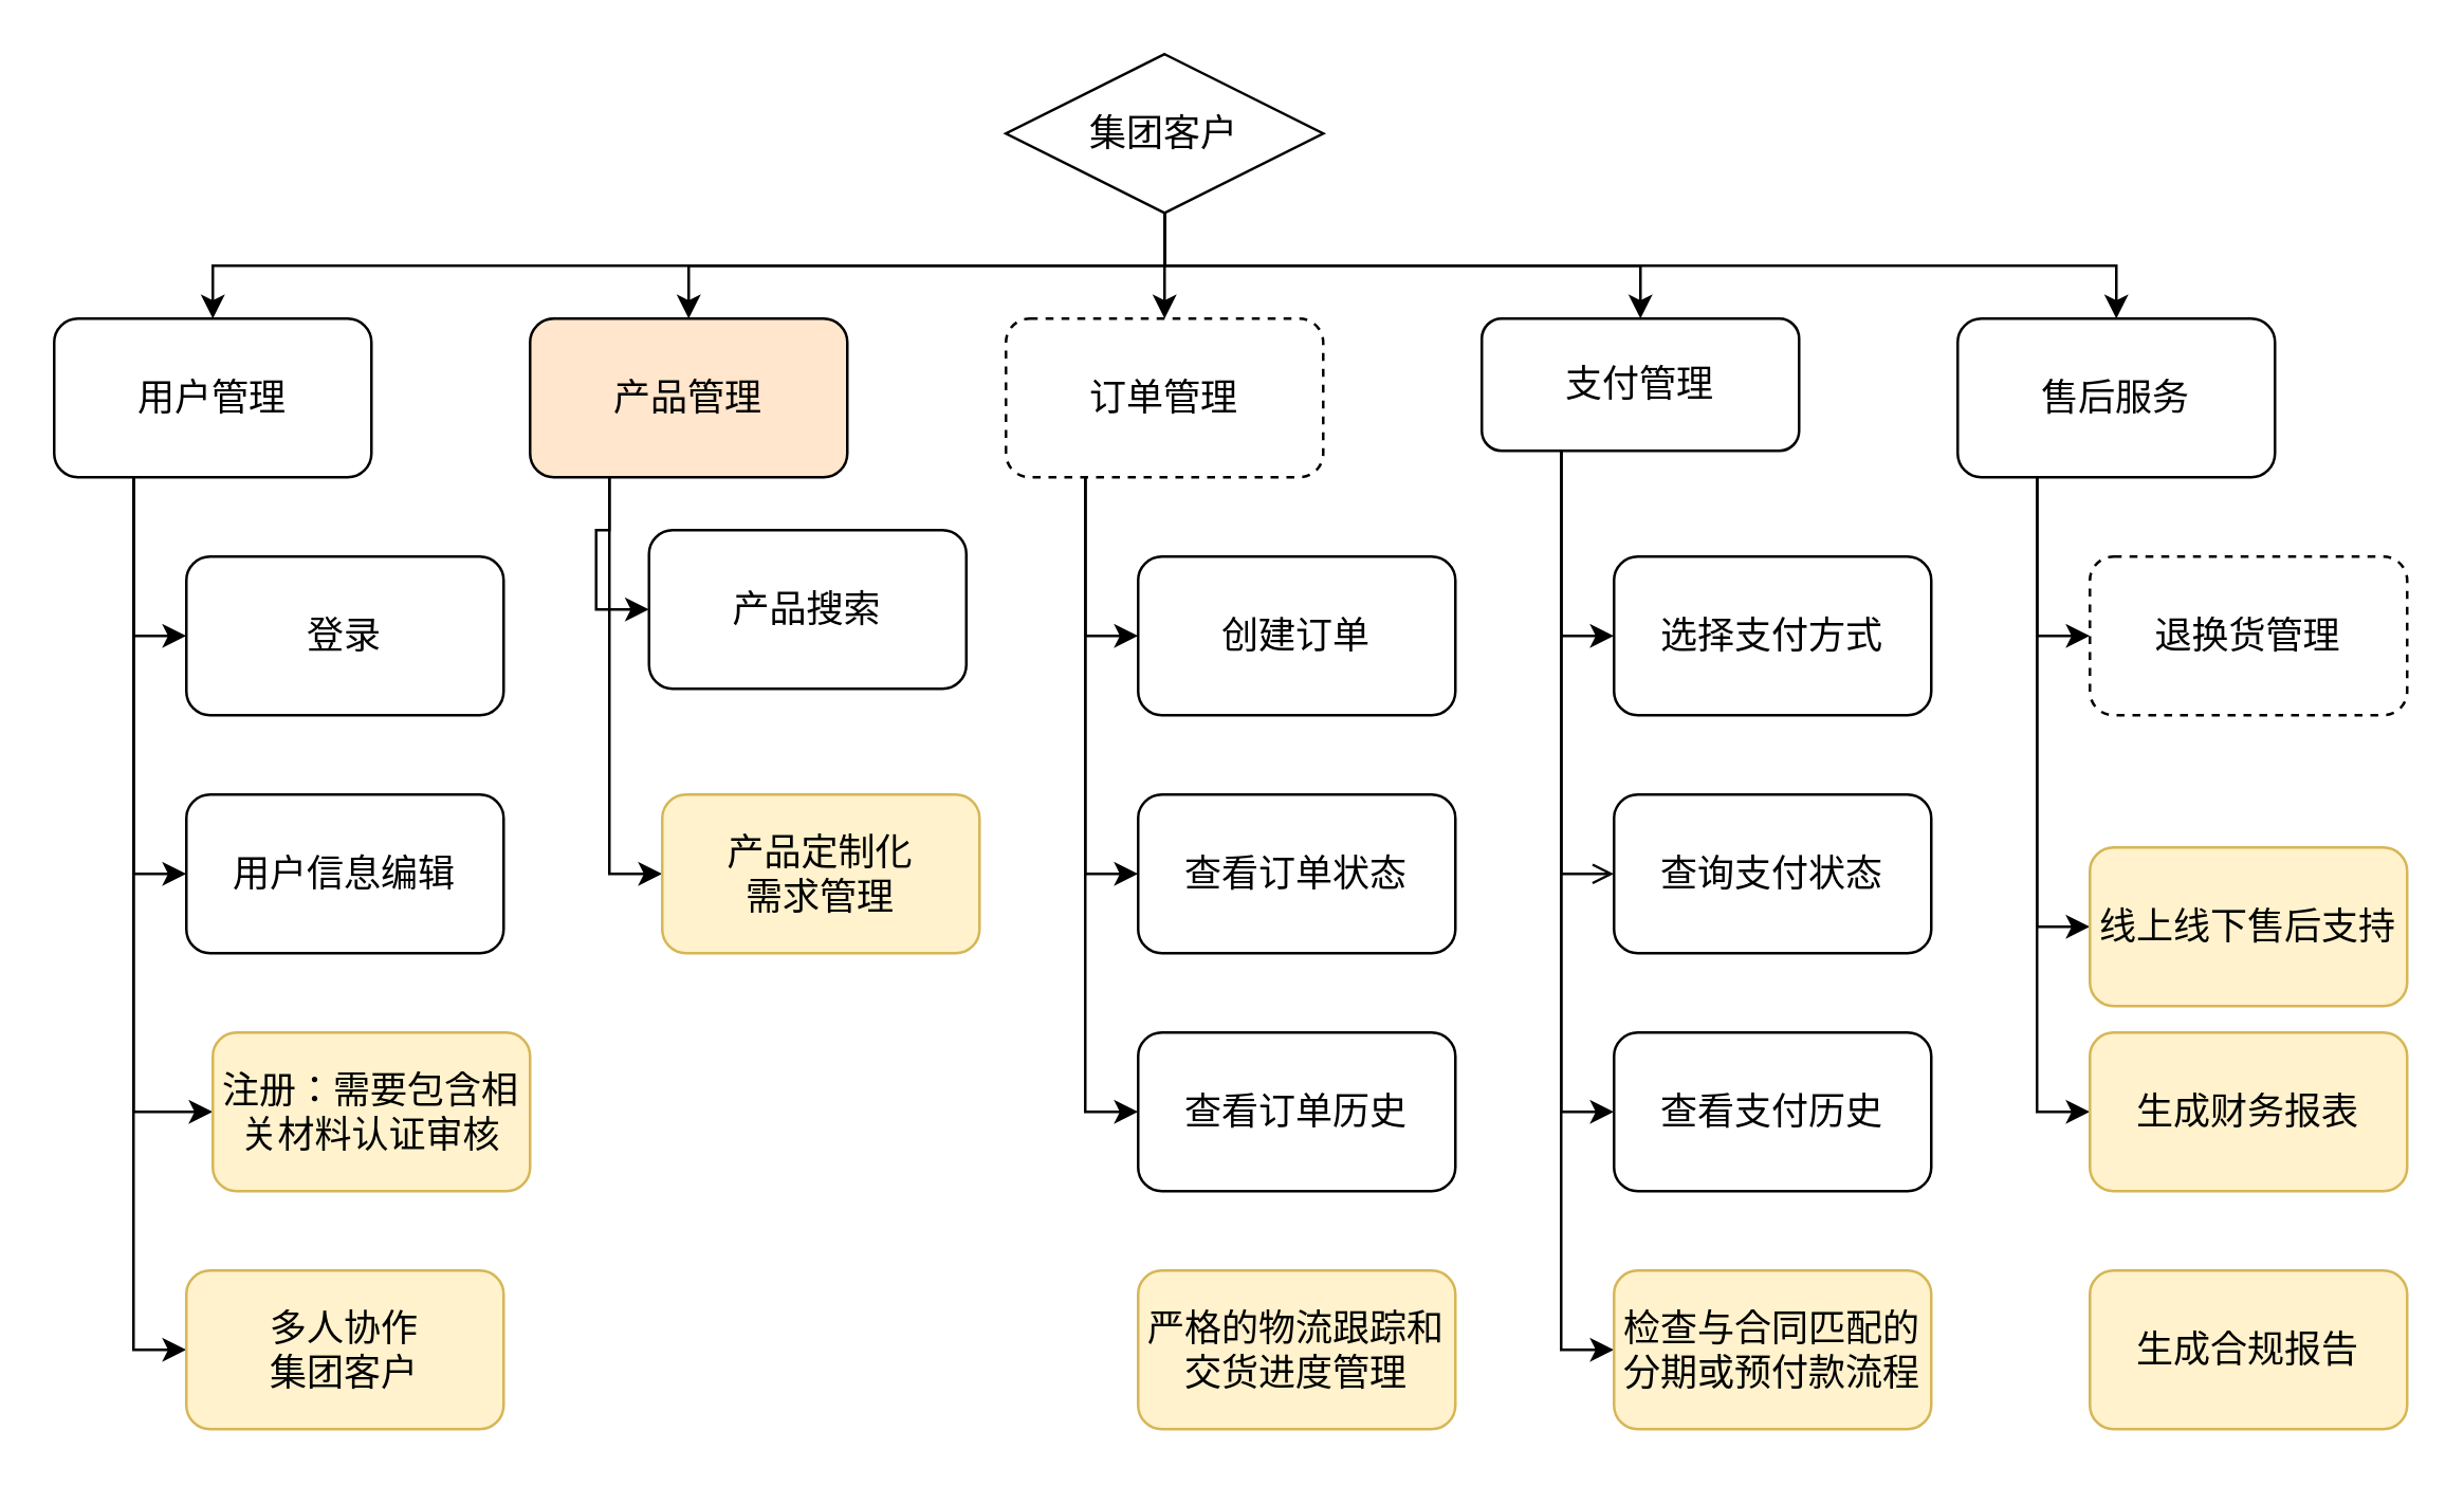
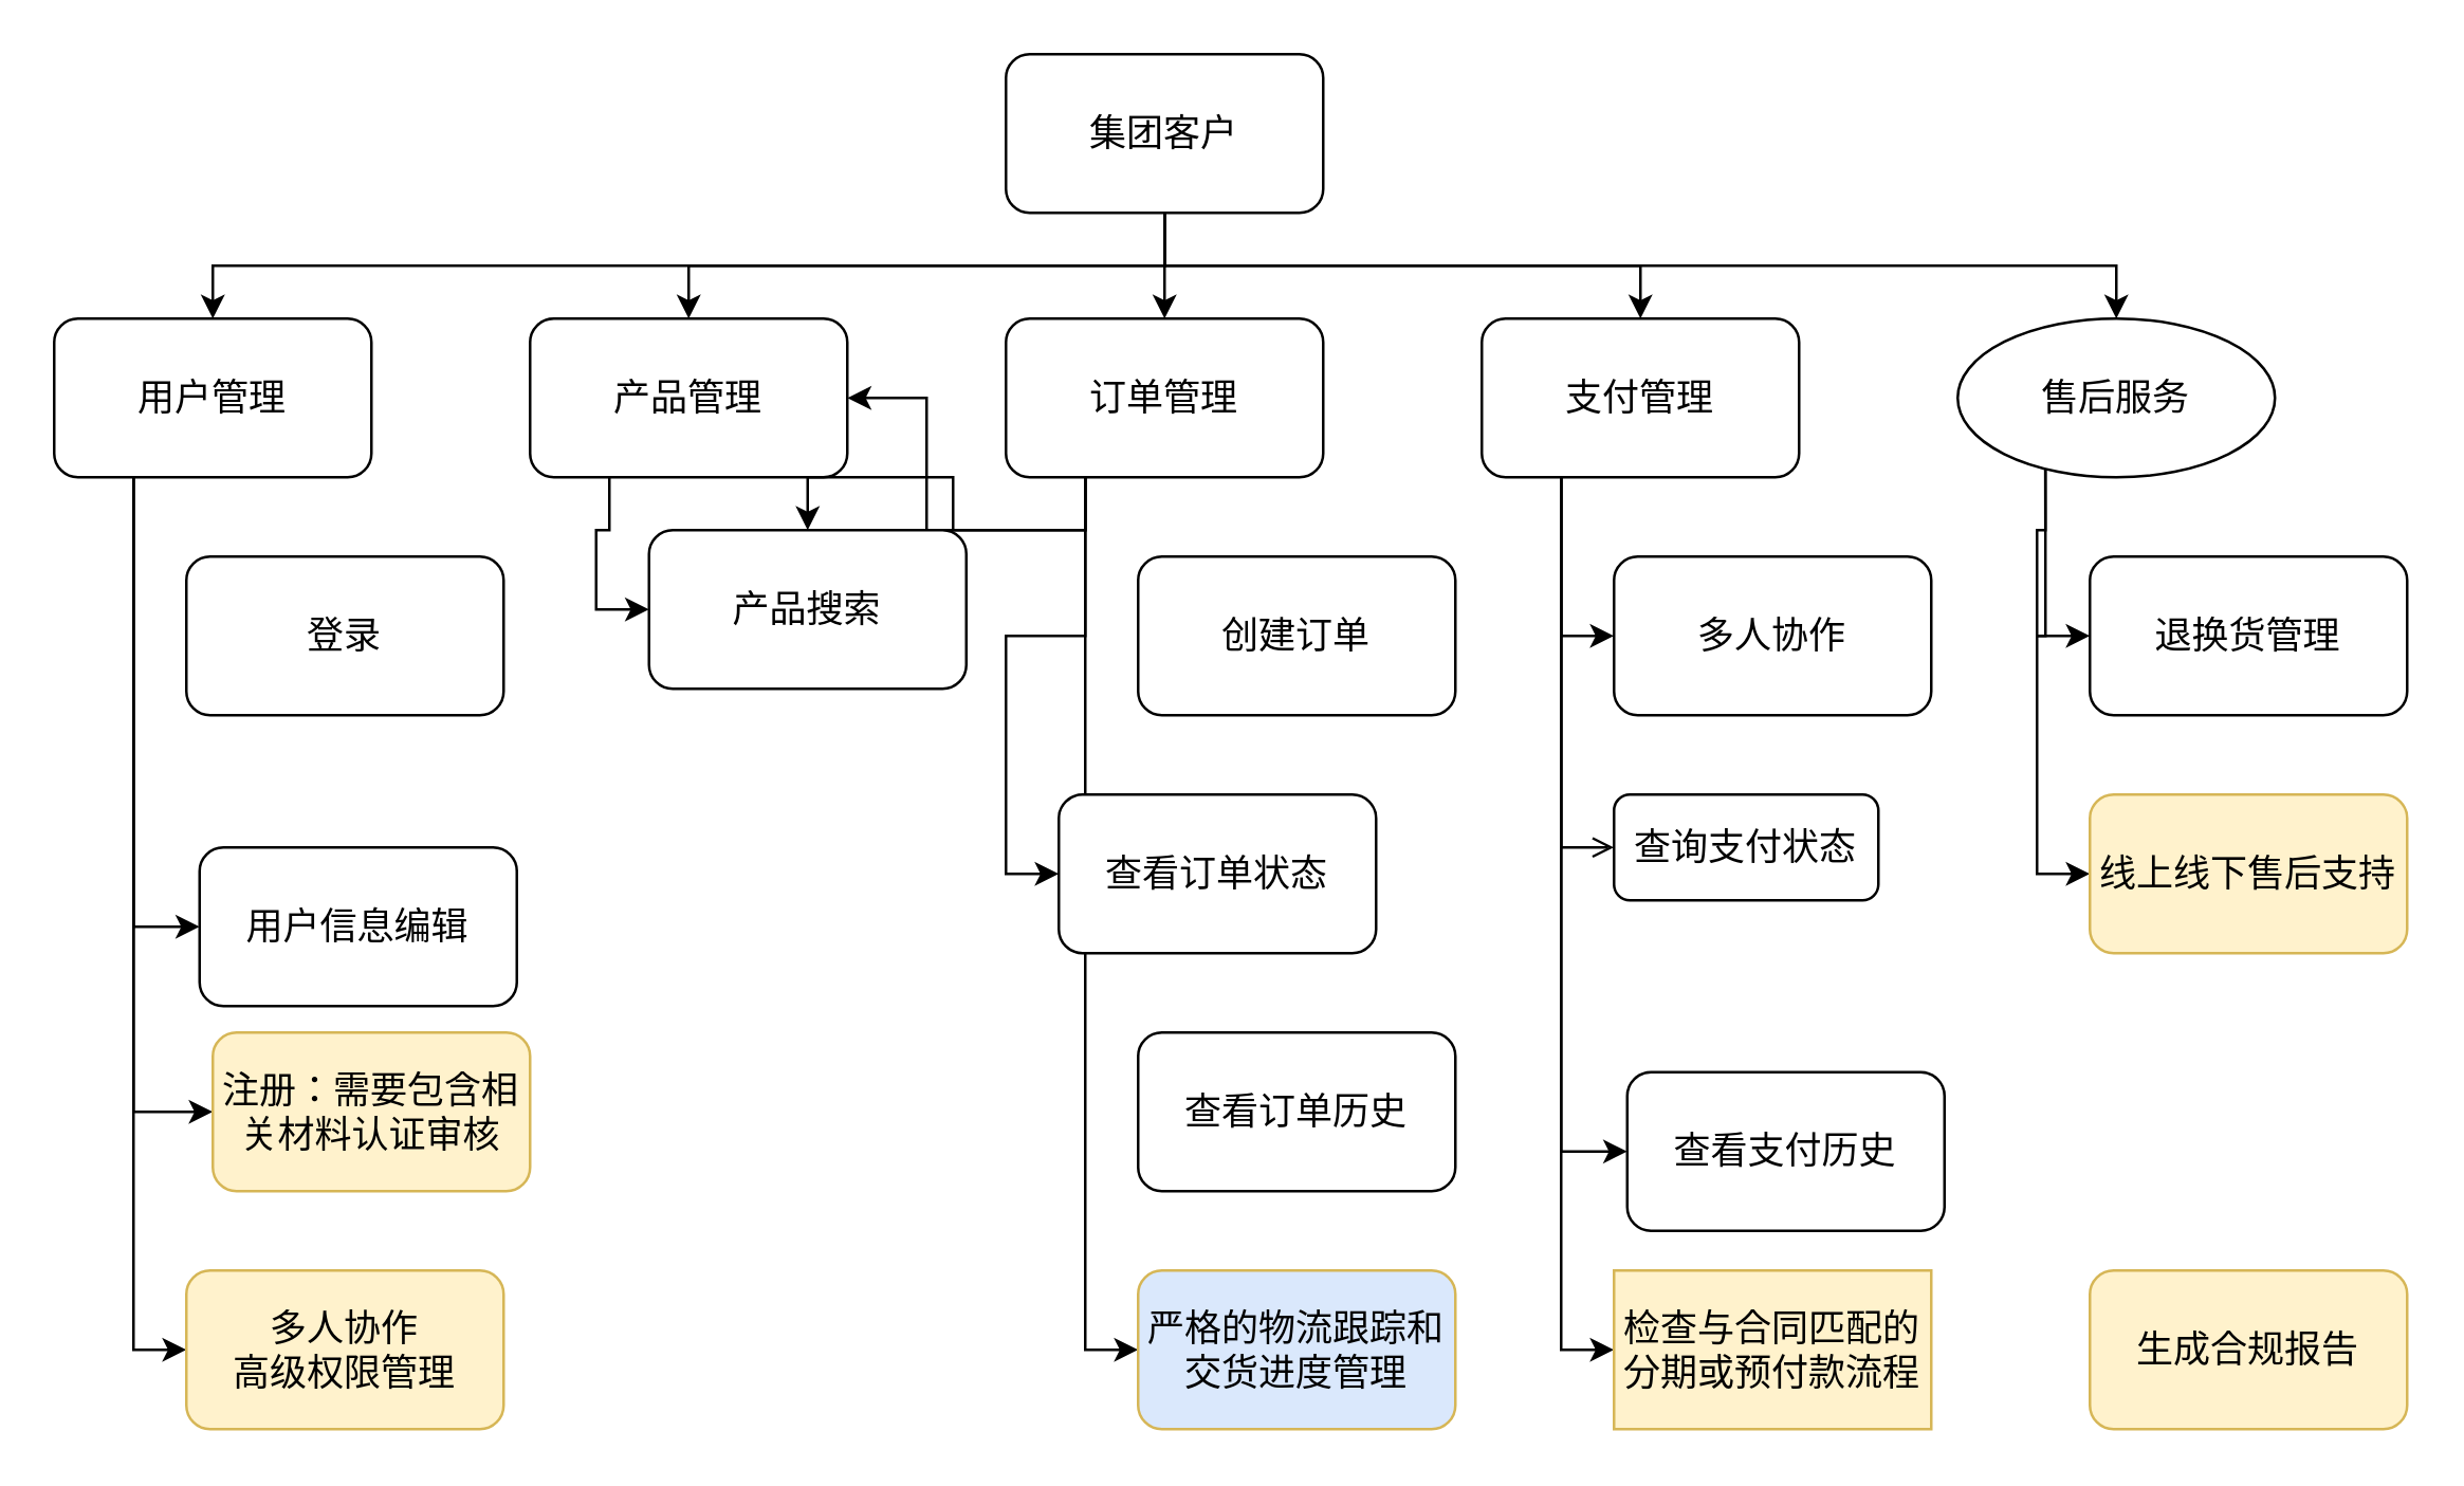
- <mxCell id="25" value="集团客户" style="rhombus;whiteSpace=wrap;html=1;fontSize=14;" vertex="1" parent="1"><mxGeometry x="380" y="20" width="120" height="60" as="geometry" /></mxCell>
+ <mxCell id="25" value="集团客户" style="rounded=1;whiteSpace=wrap;html=1;fontSize=14;" vertex="1" parent="1"><mxGeometry x="380" y="20" width="120" height="60" as="geometry" /></mxCell>
- <mxCell id="19" value="支付管理" style="rounded=1;whiteSpace=wrap;html=1;fontSize=14;" vertex="1" parent="1"><mxGeometry x="560" y="120" width="120" height="50" as="geometry" /></mxCell>
+ <mxCell id="19" value="支付管理" style="rounded=1;whiteSpace=wrap;html=1;fontSize=14;" vertex="1" parent="1"><mxGeometry x="560" y="120" width="120" height="60" as="geometry" /></mxCell>
- <mxCell id="9" value="产品管理" style="rounded=1;whiteSpace=wrap;html=1;fontSize=14;fillColor=#ffe6cc;" vertex="1" parent="1"><mxGeometry x="200" y="120" width="120" height="60" as="geometry" /></mxCell>
+ <mxCell id="9" value="产品管理" style="rounded=1;whiteSpace=wrap;html=1;fontSize=14;" vertex="1" parent="1"><mxGeometry x="200" y="120" width="120" height="60" as="geometry" /></mxCell>
- <mxCell id="14" value="订单管理" style="rounded=1;whiteSpace=wrap;html=1;fontSize=14;dashed=1;" vertex="1" parent="1"><mxGeometry x="380" y="120" width="120" height="60" as="geometry" /></mxCell>
+ <mxCell id="14" value="订单管理" style="rounded=1;whiteSpace=wrap;html=1;fontSize=14;" vertex="1" parent="1"><mxGeometry x="380" y="120" width="120" height="60" as="geometry" /></mxCell>
- <mxCell id="29" value="售后服务" style="rounded=1;whiteSpace=wrap;html=1;fontSize=14;" vertex="1" parent="1"><mxGeometry x="740" y="120" width="120" height="60" as="geometry" /></mxCell>
+ <mxCell id="29" value="售后服务" style="ellipse;whiteSpace=wrap;html=1;fontSize=14;" vertex="1" parent="1"><mxGeometry x="740" y="120" width="120" height="60" as="geometry" /></mxCell>
- <mxCell id="2" style="edgeStyle=orthogonalEdgeStyle;rounded=0;orthogonalLoop=1;jettySize=auto;html=1;exitX=0.25;exitY=1;exitDx=0;exitDy=0;entryX=0;entryY=0.5;entryDx=0;entryDy=0;fontSize=14;" edge="1" parent="1" source="6" target="30"><mxGeometry relative="1" as="geometry" /></mxCell>
- <mxCell id="10" style="edgeStyle=orthogonalEdgeStyle;rounded=0;orthogonalLoop=1;jettySize=auto;html=1;exitX=0.25;exitY=1;exitDx=0;exitDy=0;entryX=0;entryY=0.5;entryDx=0;entryDy=0;fontSize=14;" edge="1" parent="1" source="14" target="36"><mxGeometry relative="1" as="geometry" /></mxCell>
+ <mxCell id="10" style="edgeStyle=orthogonalEdgeStyle;rounded=0;orthogonalLoop=1;jettySize=auto;html=1;exitX=0.25;exitY=1;exitDx=0;exitDy=0;fontSize=14;" edge="1" parent="1" source="14" target="34"><mxGeometry relative="1" as="geometry" /></mxCell>
- <mxCell id="40" value="选择支付方式" style="rounded=1;whiteSpace=wrap;html=1;fontSize=14;" vertex="1" parent="1"><mxGeometry x="610" y="210" width="120" height="60" as="geometry" /></mxCell>
+ <mxCell id="40" value="多人协作" style="rounded=1;whiteSpace=wrap;html=1;fontSize=14;" vertex="1" parent="1"><mxGeometry x="610" y="210" width="120" height="60" as="geometry" /></mxCell>
- <mxCell id="43" value="退换货管理" style="rounded=1;whiteSpace=wrap;html=1;fontSize=14;dashed=1;" vertex="1" parent="1"><mxGeometry x="790" y="210" width="120" height="60" as="geometry" /></mxCell>
+ <mxCell id="43" value="退换货管理" style="rounded=1;whiteSpace=wrap;html=1;fontSize=14;" vertex="1" parent="1"><mxGeometry x="790" y="210" width="120" height="60" as="geometry" /></mxCell>
- <mxCell id="8" style="edgeStyle=orthogonalEdgeStyle;rounded=0;orthogonalLoop=1;jettySize=auto;html=1;exitX=0.25;exitY=1;exitDx=0;exitDy=0;entryX=0;entryY=0.5;entryDx=0;entryDy=0;fontSize=14;" edge="1" parent="1" source="9" target="35"><mxGeometry relative="1" as="geometry" /></mxCell>
- <mxCell id="31" value="用户信息编辑" style="rounded=1;whiteSpace=wrap;html=1;fontSize=14;" vertex="1" parent="1"><mxGeometry x="70" y="300" width="120" height="60" as="geometry" /></mxCell>
+ <mxCell id="31" value="用户信息编辑" style="rounded=1;whiteSpace=wrap;html=1;fontSize=14;" vertex="1" parent="1"><mxGeometry x="75" y="320" width="120" height="60" as="geometry" /></mxCell>
- <mxCell id="35" value="产品定制化&lt;br&gt;需求管理" style="rounded=1;whiteSpace=wrap;html=1;fillColor=#fff2cc;strokeColor=#d6b656;fontSize=14;" vertex="1" parent="1"><mxGeometry x="250" y="300" width="120" height="60" as="geometry" /></mxCell>
- <mxCell id="37" value="查看订单状态" style="rounded=1;whiteSpace=wrap;html=1;fontSize=14;" vertex="1" parent="1"><mxGeometry x="430" y="300" width="120" height="60" as="geometry" /></mxCell>
+ <mxCell id="37" value="查看订单状态" style="rounded=1;whiteSpace=wrap;html=1;fontSize=14;" vertex="1" parent="1"><mxGeometry x="400" y="300" width="120" height="60" as="geometry" /></mxCell>
- <mxCell id="41" value="查询支付状态" style="rounded=1;whiteSpace=wrap;html=1;fontSize=14;" vertex="1" parent="1"><mxGeometry x="610" y="300" width="120" height="60" as="geometry" /></mxCell>
+ <mxCell id="41" value="查询支付状态" style="rounded=1;whiteSpace=wrap;html=1;fontSize=14;" vertex="1" parent="1"><mxGeometry x="610" y="300" width="100" height="40" as="geometry" /></mxCell>
- <mxCell id="45" value="线上线下售后支持" style="rounded=1;whiteSpace=wrap;html=1;fillColor=#fff2cc;strokeColor=#d6b656;fontSize=14;" vertex="1" parent="1"><mxGeometry x="790" y="320" width="120" height="60" as="geometry" /></mxCell>
+ <mxCell id="45" value="线上线下售后支持" style="rounded=1;whiteSpace=wrap;html=1;fillColor=#fff2cc;strokeColor=#d6b656;fontSize=14;" vertex="1" parent="1"><mxGeometry x="790" y="300" width="120" height="60" as="geometry" /></mxCell>
- <mxCell id="28" style="edgeStyle=orthogonalEdgeStyle;rounded=0;orthogonalLoop=1;jettySize=auto;html=1;exitX=0.25;exitY=1;exitDx=0;exitDy=0;entryX=0;entryY=0.5;entryDx=0;entryDy=0;fontSize=14;" edge="1" parent="1" source="29" target="46"><mxGeometry relative="1" as="geometry" /></mxCell>
- <mxCell id="12" style="edgeStyle=orthogonalEdgeStyle;rounded=0;orthogonalLoop=1;jettySize=auto;html=1;exitX=0.25;exitY=1;exitDx=0;exitDy=0;entryX=0;entryY=0.5;entryDx=0;entryDy=0;fontSize=14;" edge="1" parent="1" source="14" target="38"><mxGeometry relative="1" as="geometry" /></mxCell>
+ <mxCell id="12" style="edgeStyle=orthogonalEdgeStyle;rounded=0;orthogonalLoop=1;jettySize=auto;html=1;exitX=0.25;exitY=1;exitDx=0;exitDy=0;fontSize=14;" edge="1" parent="1" source="14" target="9"><mxGeometry relative="1" as="geometry" /></mxCell>
- <mxCell id="42" value="查看支付历史" style="rounded=1;whiteSpace=wrap;html=1;fontSize=14;" vertex="1" parent="1"><mxGeometry x="610" y="390" width="120" height="60" as="geometry" /></mxCell>
+ <mxCell id="42" value="查看支付历史" style="rounded=1;whiteSpace=wrap;html=1;fontSize=14;" vertex="1" parent="1"><mxGeometry x="615" y="405" width="120" height="60" as="geometry" /></mxCell>
- <mxCell id="46" value="生成财务报表" style="rounded=1;whiteSpace=wrap;html=1;fillColor=#fff2cc;strokeColor=#d6b656;fontSize=14;" vertex="1" parent="1"><mxGeometry x="790" y="390" width="120" height="60" as="geometry" /></mxCell>
+ <mxCell id="13" style="edgeStyle=orthogonalEdgeStyle;rounded=0;orthogonalLoop=1;jettySize=auto;html=1;exitX=0.25;exitY=1;exitDx=0;exitDy=0;entryX=0;entryY=0.5;entryDx=0;entryDy=0;fontSize=14;" edge="1" parent="1" source="14" target="39"><mxGeometry relative="1" as="geometry" /></mxCell>
- <mxCell id="33" value="多人协作&lt;br&gt;集团客户" style="rounded=1;whiteSpace=wrap;html=1;fillColor=#fff2cc;strokeColor=#d6b656;fontSize=14;" vertex="1" parent="1"><mxGeometry x="70" y="480" width="120" height="60" as="geometry" /></mxCell>
+ <mxCell id="33" value="多人协作&lt;br&gt;高级权限管理" style="rounded=1;whiteSpace=wrap;html=1;fillColor=#fff2cc;strokeColor=#d6b656;fontSize=14;" vertex="1" parent="1"><mxGeometry x="70" y="480" width="120" height="60" as="geometry" /></mxCell>
- <mxCell id="39" value="严格的物流跟踪和交货进度管理" style="rounded=1;whiteSpace=wrap;html=1;fillColor=#fff2cc;strokeColor=#d6b656;fontSize=14;" vertex="1" parent="1"><mxGeometry x="430" y="480" width="120" height="60" as="geometry" /></mxCell>
+ <mxCell id="39" value="严格的物流跟踪和交货进度管理" style="rounded=1;whiteSpace=wrap;html=1;fillColor=#dae8fc;strokeColor=#d6b656;fontSize=14;" vertex="1" parent="1"><mxGeometry x="430" y="480" width="120" height="60" as="geometry" /></mxCell>
- <mxCell id="44" value="检查与合同匹配的分期或预付款流程" style="rounded=1;whiteSpace=wrap;html=1;fillColor=#fff2cc;strokeColor=#d6b656;fontSize=14;" vertex="1" parent="1"><mxGeometry x="610" y="480" width="120" height="60" as="geometry" /></mxCell>
+ <mxCell id="44" value="检查与合同匹配的分期或预付款流程" style="whiteSpace=wrap;html=1;fillColor=#fff2cc;strokeColor=#d6b656;fontSize=14;rounded=0;" vertex="1" parent="1"><mxGeometry x="610" y="480" width="120" height="60" as="geometry" /></mxCell>
